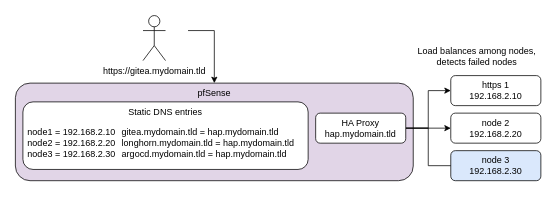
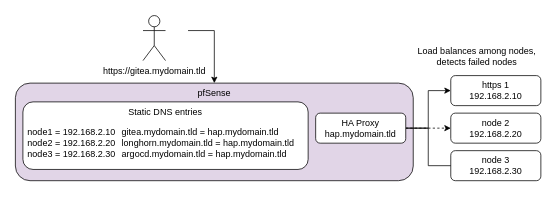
- <mxCell id="10" style="edgeStyle=none;html=1;exitX=1;exitY=0.5;exitDx=0;exitDy=0;entryX=0;entryY=0.5;entryDx=0;entryDy=0;" edge="1" parent="1" source="13" target="8"><mxGeometry relative="1" as="geometry" /></mxCell>
+ <mxCell id="10" style="edgeStyle=none;html=1;exitX=1;exitY=0.5;exitDx=0;exitDy=0;entryX=0;entryY=0.5;entryDx=0;entryDy=0;dashed=1;" edge="1" parent="1" source="13" target="8"><mxGeometry relative="1" as="geometry" /></mxCell>
- <mxCell id="9" value="&lt;font style=&quot;color: light-dark(rgb(0, 0, 0), rgb(0, 204, 0));&quot;&gt;node 3&lt;/font&gt;&lt;br&gt;192.168.2.30" style="rounded=1;whiteSpace=wrap;html=1;fillColor=#dae8fc;" vertex="1" parent="1"><mxGeometry x="600" y="200" width="120" height="40" as="geometry" /></mxCell>
+ <mxCell id="9" value="&lt;font style=&quot;color: light-dark(rgb(0, 0, 0), rgb(0, 204, 0));&quot;&gt;node 3&lt;/font&gt;&lt;br&gt;192.168.2.30" style="rounded=1;whiteSpace=wrap;html=1;" vertex="1" parent="1"><mxGeometry x="600" y="200" width="120" height="40" as="geometry" /></mxCell>
